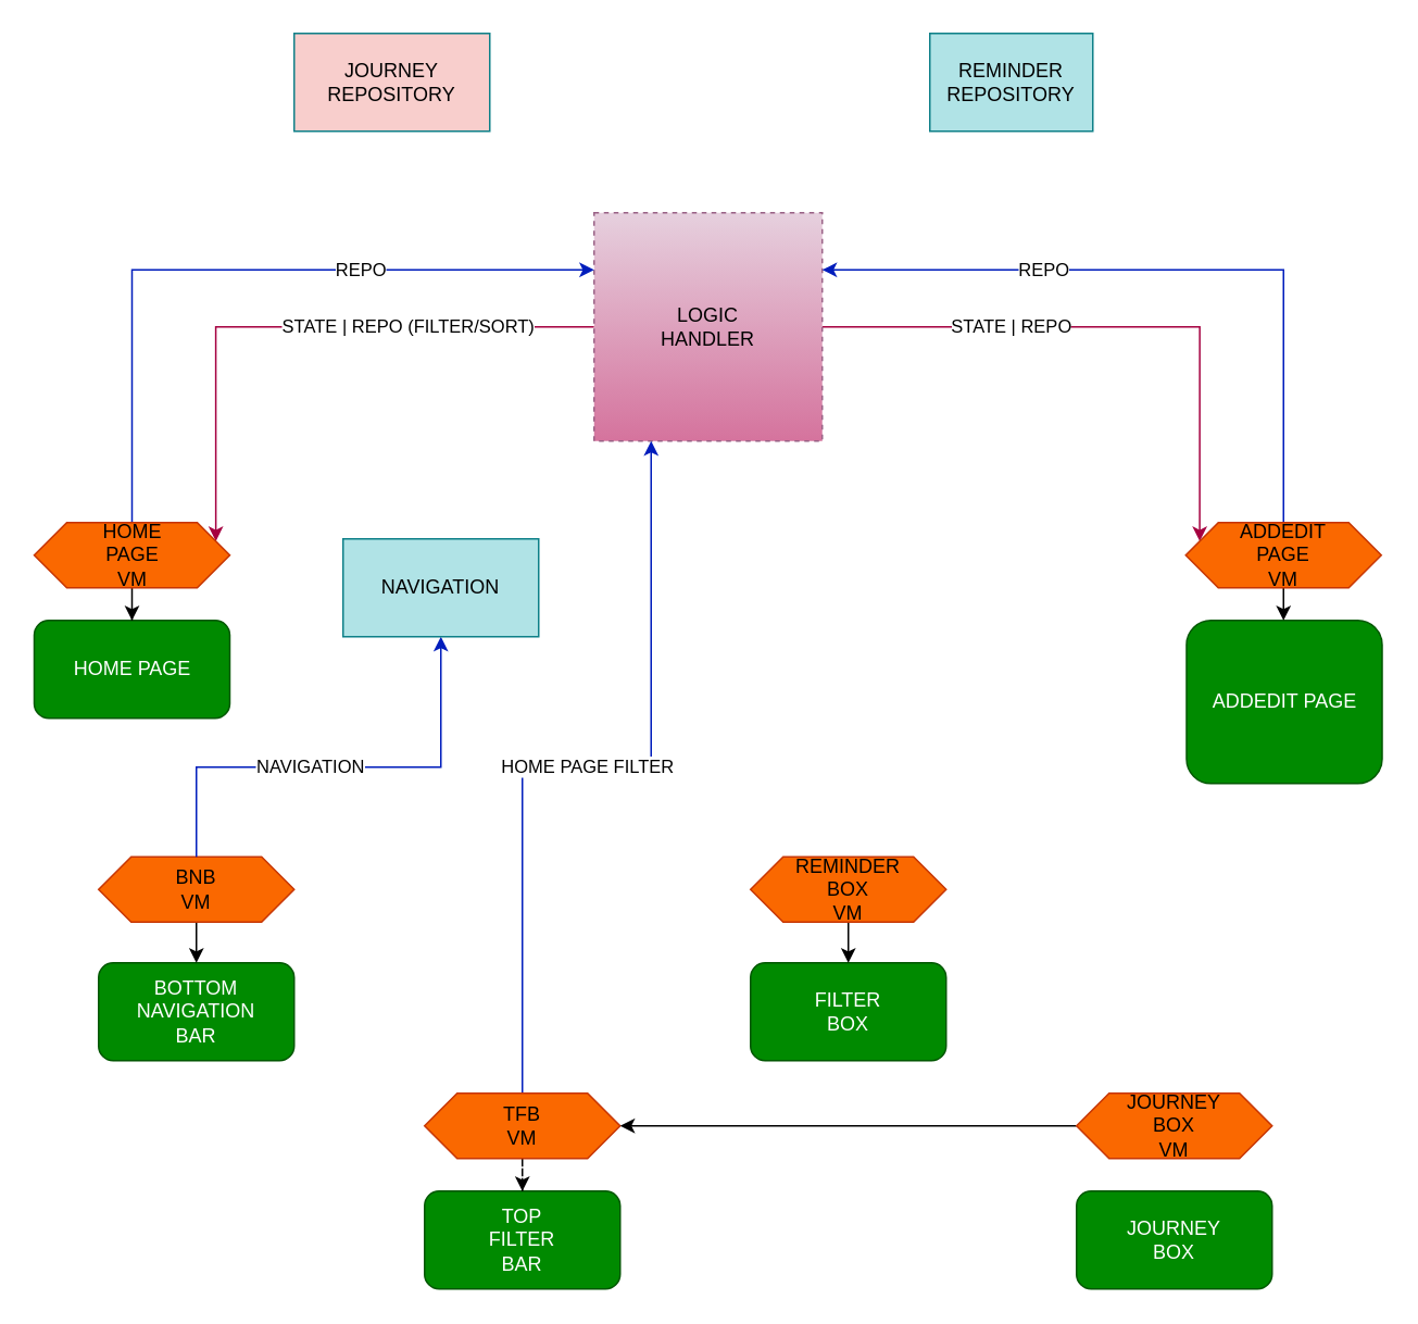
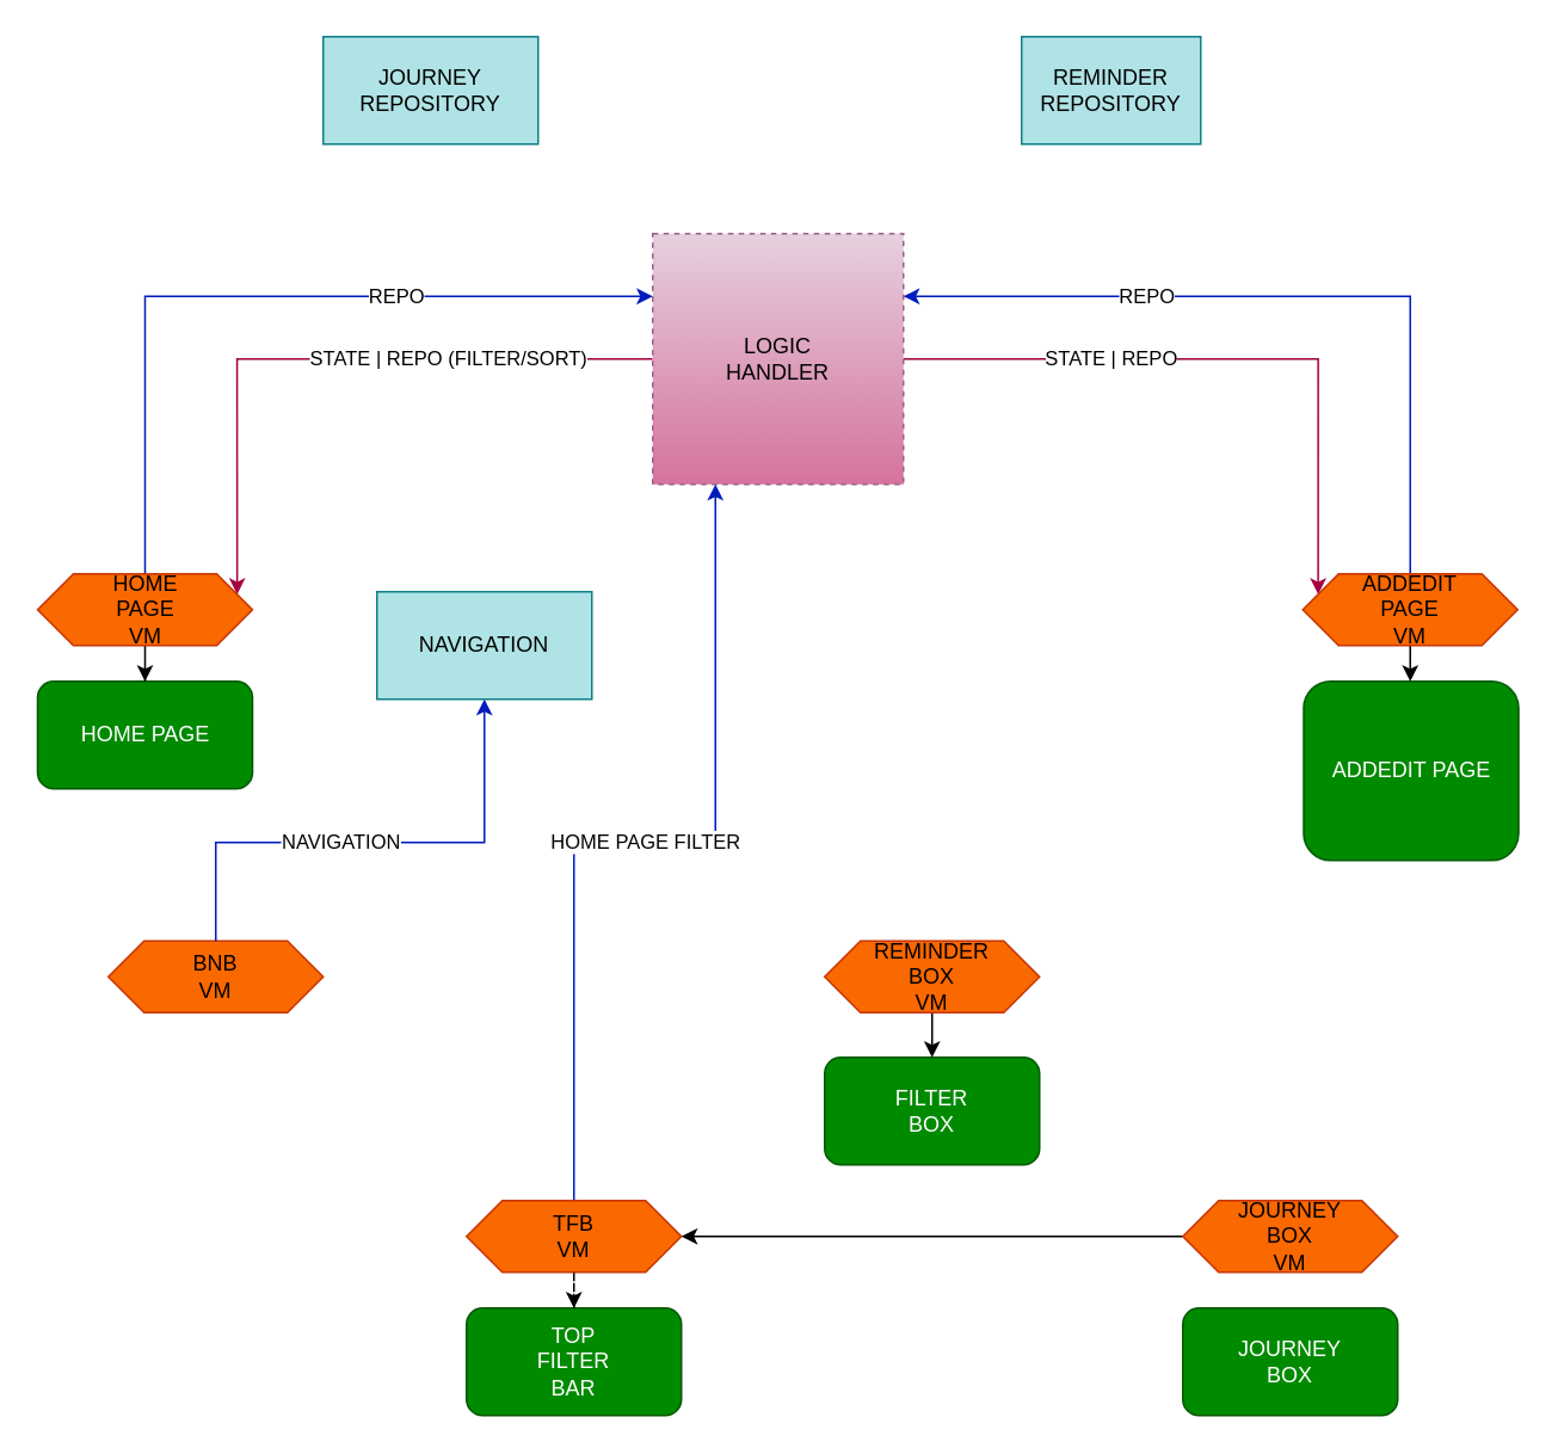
- <mxCell id="8" value="JOURNEY&lt;br&gt;REPOSITORY" style="rounded=0;whiteSpace=wrap;html=1;fillColor=#f8cecc;strokeColor=#0e8088;" parent="1" vertex="1"><mxGeometry x="180" y="20" width="120" height="60" as="geometry" /></mxCell>
+ <mxCell id="8" value="JOURNEY&lt;br&gt;REPOSITORY" style="rounded=0;whiteSpace=wrap;html=1;fillColor=#b0e3e6;strokeColor=#0e8088;" parent="1" vertex="1"><mxGeometry x="180" y="20" width="120" height="60" as="geometry" /></mxCell>
- <mxCell id="19" style="edgeStyle=orthogonalEdgeStyle;rounded=0;orthogonalLoop=1;jettySize=auto;html=1;" parent="1" source="20" target="4" edge="1"><mxGeometry relative="1" as="geometry" /></mxCell>
- <mxCell id="4" value="BOTTOM&lt;br&gt;NAVIGATION&lt;br&gt;BAR" style="rounded=1;whiteSpace=wrap;html=1;fillColor=#008a00;fontColor=#ffffff;strokeColor=#005700;" parent="1" vertex="1"><mxGeometry x="60" y="590" width="120" height="60" as="geometry" /></mxCell>
